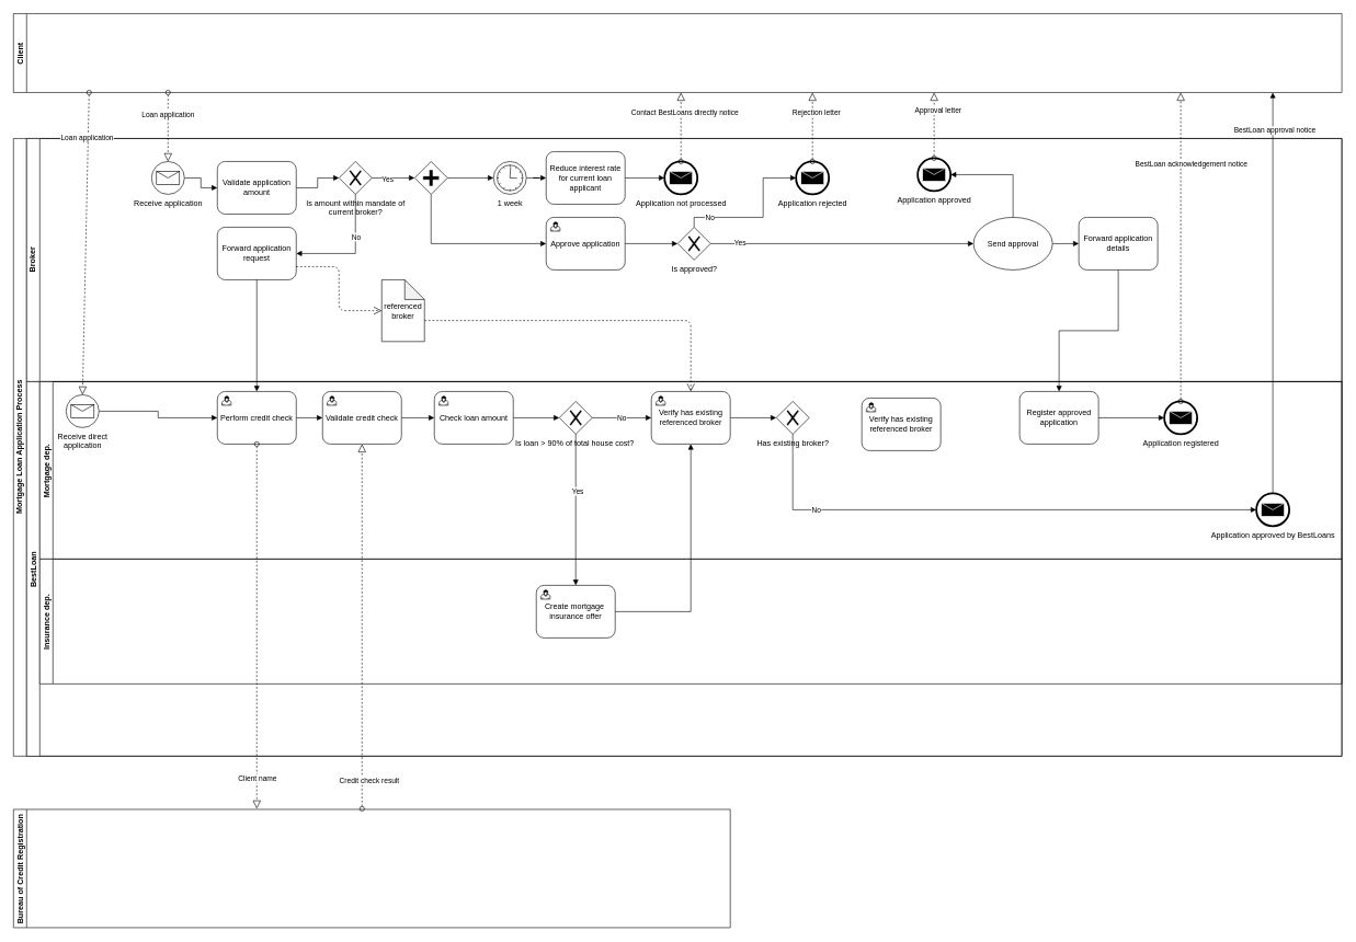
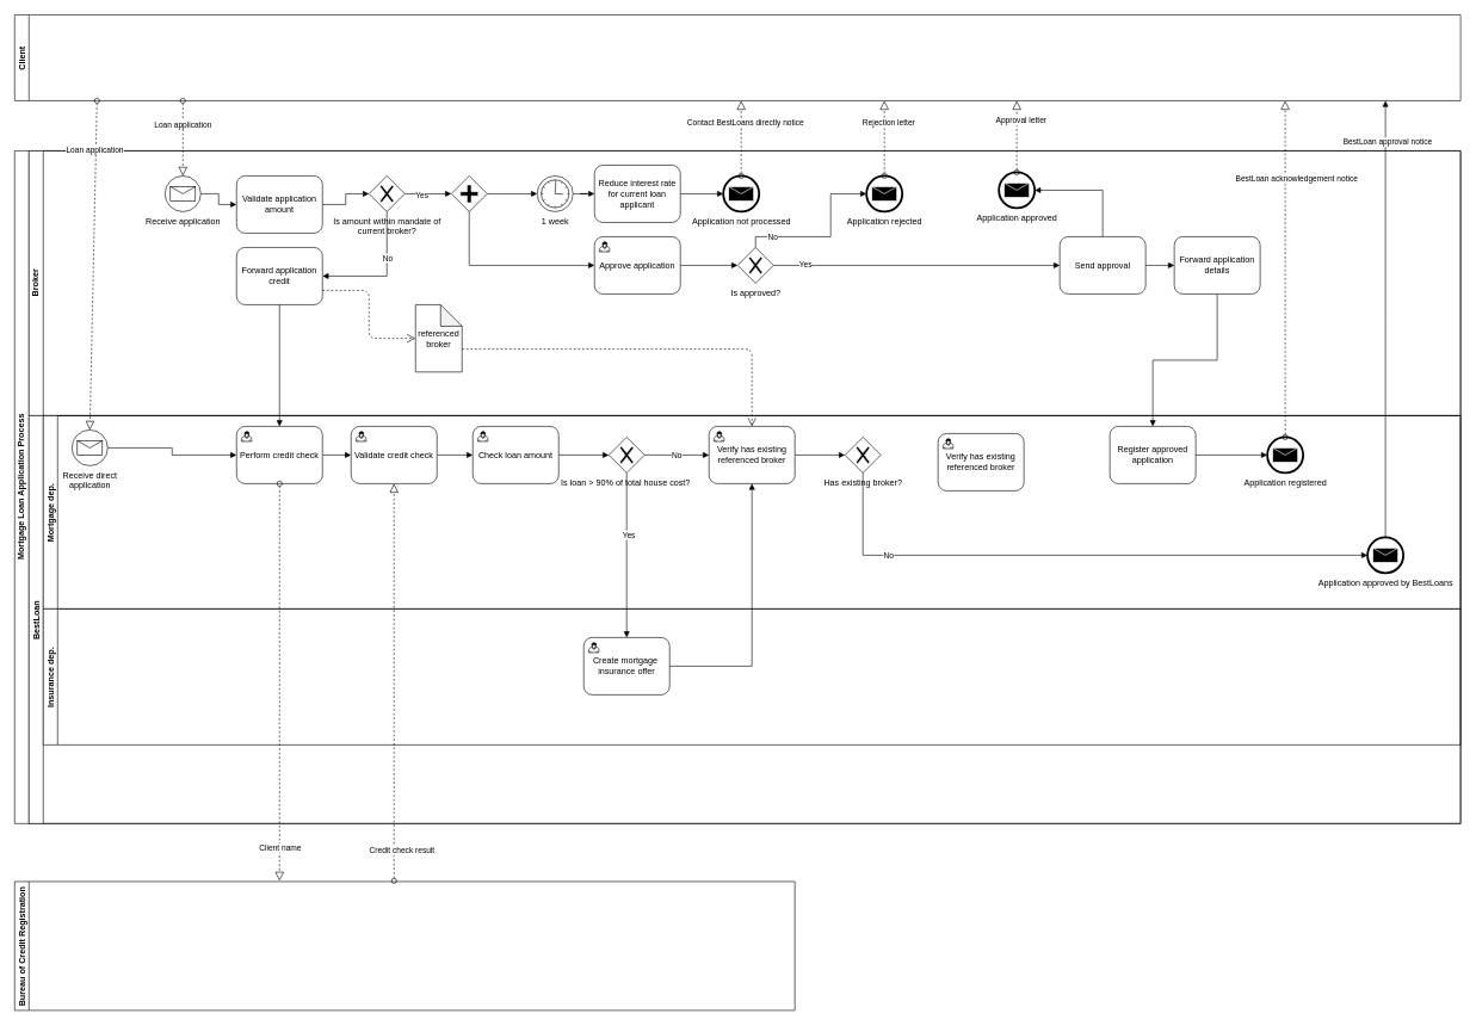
- <mxCell id="37" value="Send approval" style="ellipse;html=1;whiteSpace=wrap;dropTarget=0;" vertex="1" parent="5"><mxGeometry x="1440" y="120" width="120" height="80" as="geometry" /></mxCell>
+ <mxCell id="37" value="Send approval" style="html=1;whiteSpace=wrap;rounded=1;dropTarget=0;" vertex="1" parent="5"><mxGeometry x="1440" y="120" width="120" height="80" as="geometry" /></mxCell>
- <mxCell id="36" value="Forward application&lt;br&gt;request" style="html=1;whiteSpace=wrap;rounded=1;dropTarget=0;" vertex="1" parent="5"><mxGeometry x="290" y="135" width="120" height="80" as="geometry" /></mxCell>
+ <mxCell id="36" value="Forward application&lt;br&gt;credit" style="html=1;whiteSpace=wrap;rounded=1;dropTarget=0;" vertex="1" parent="5"><mxGeometry x="290" y="135" width="120" height="80" as="geometry" /></mxCell>
